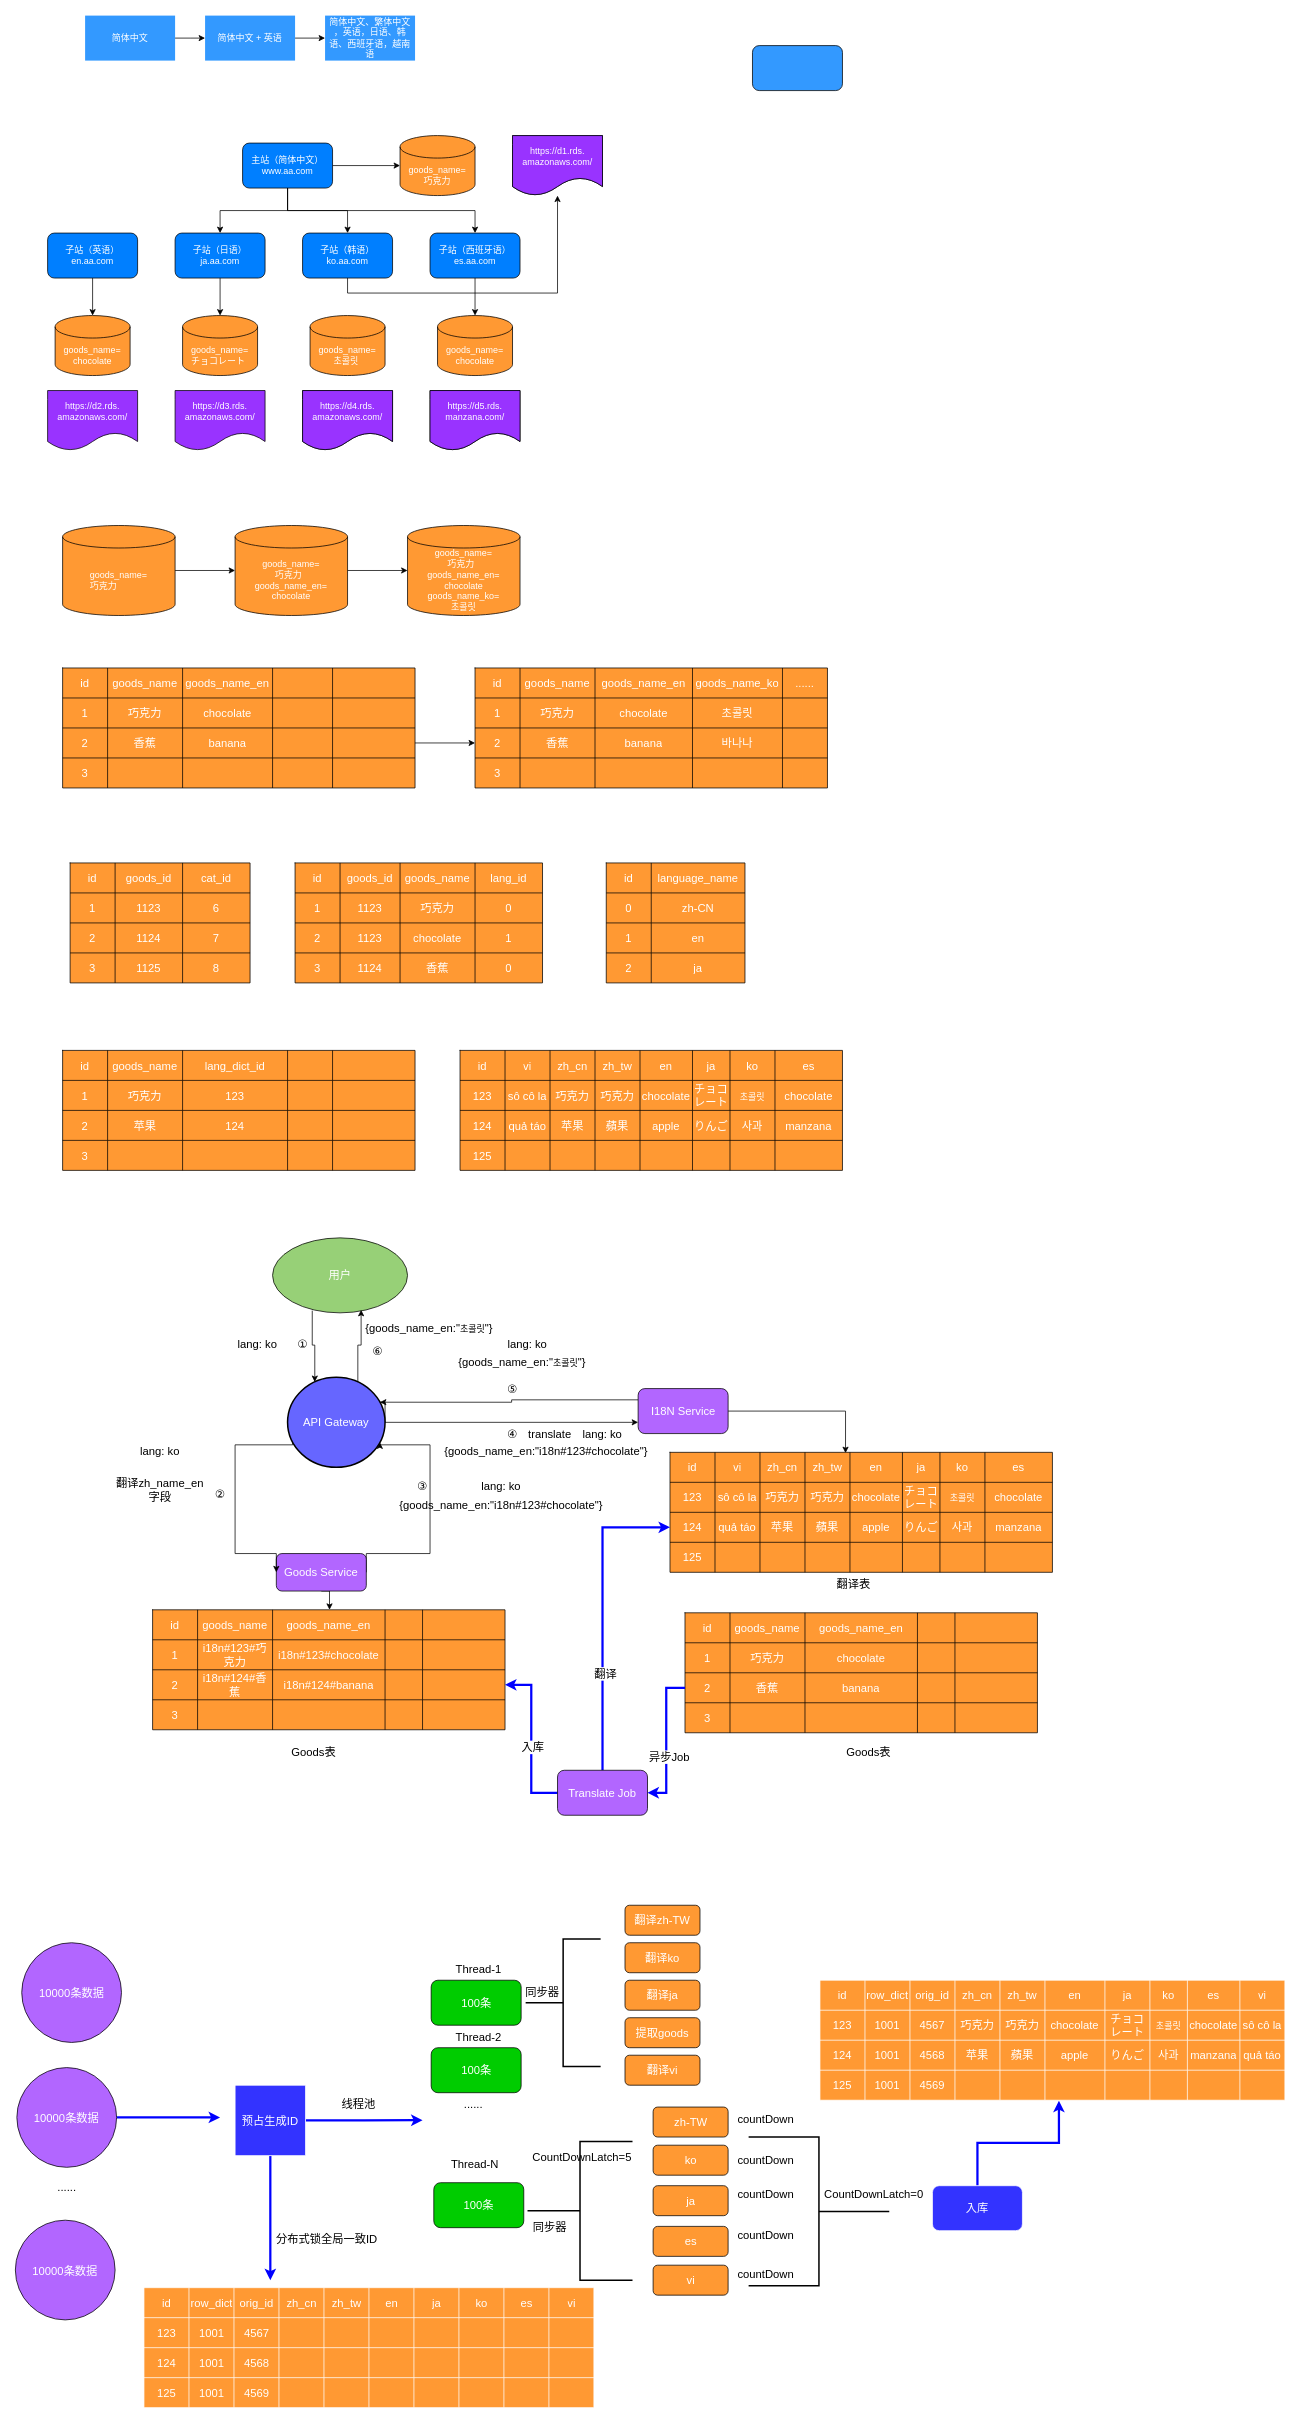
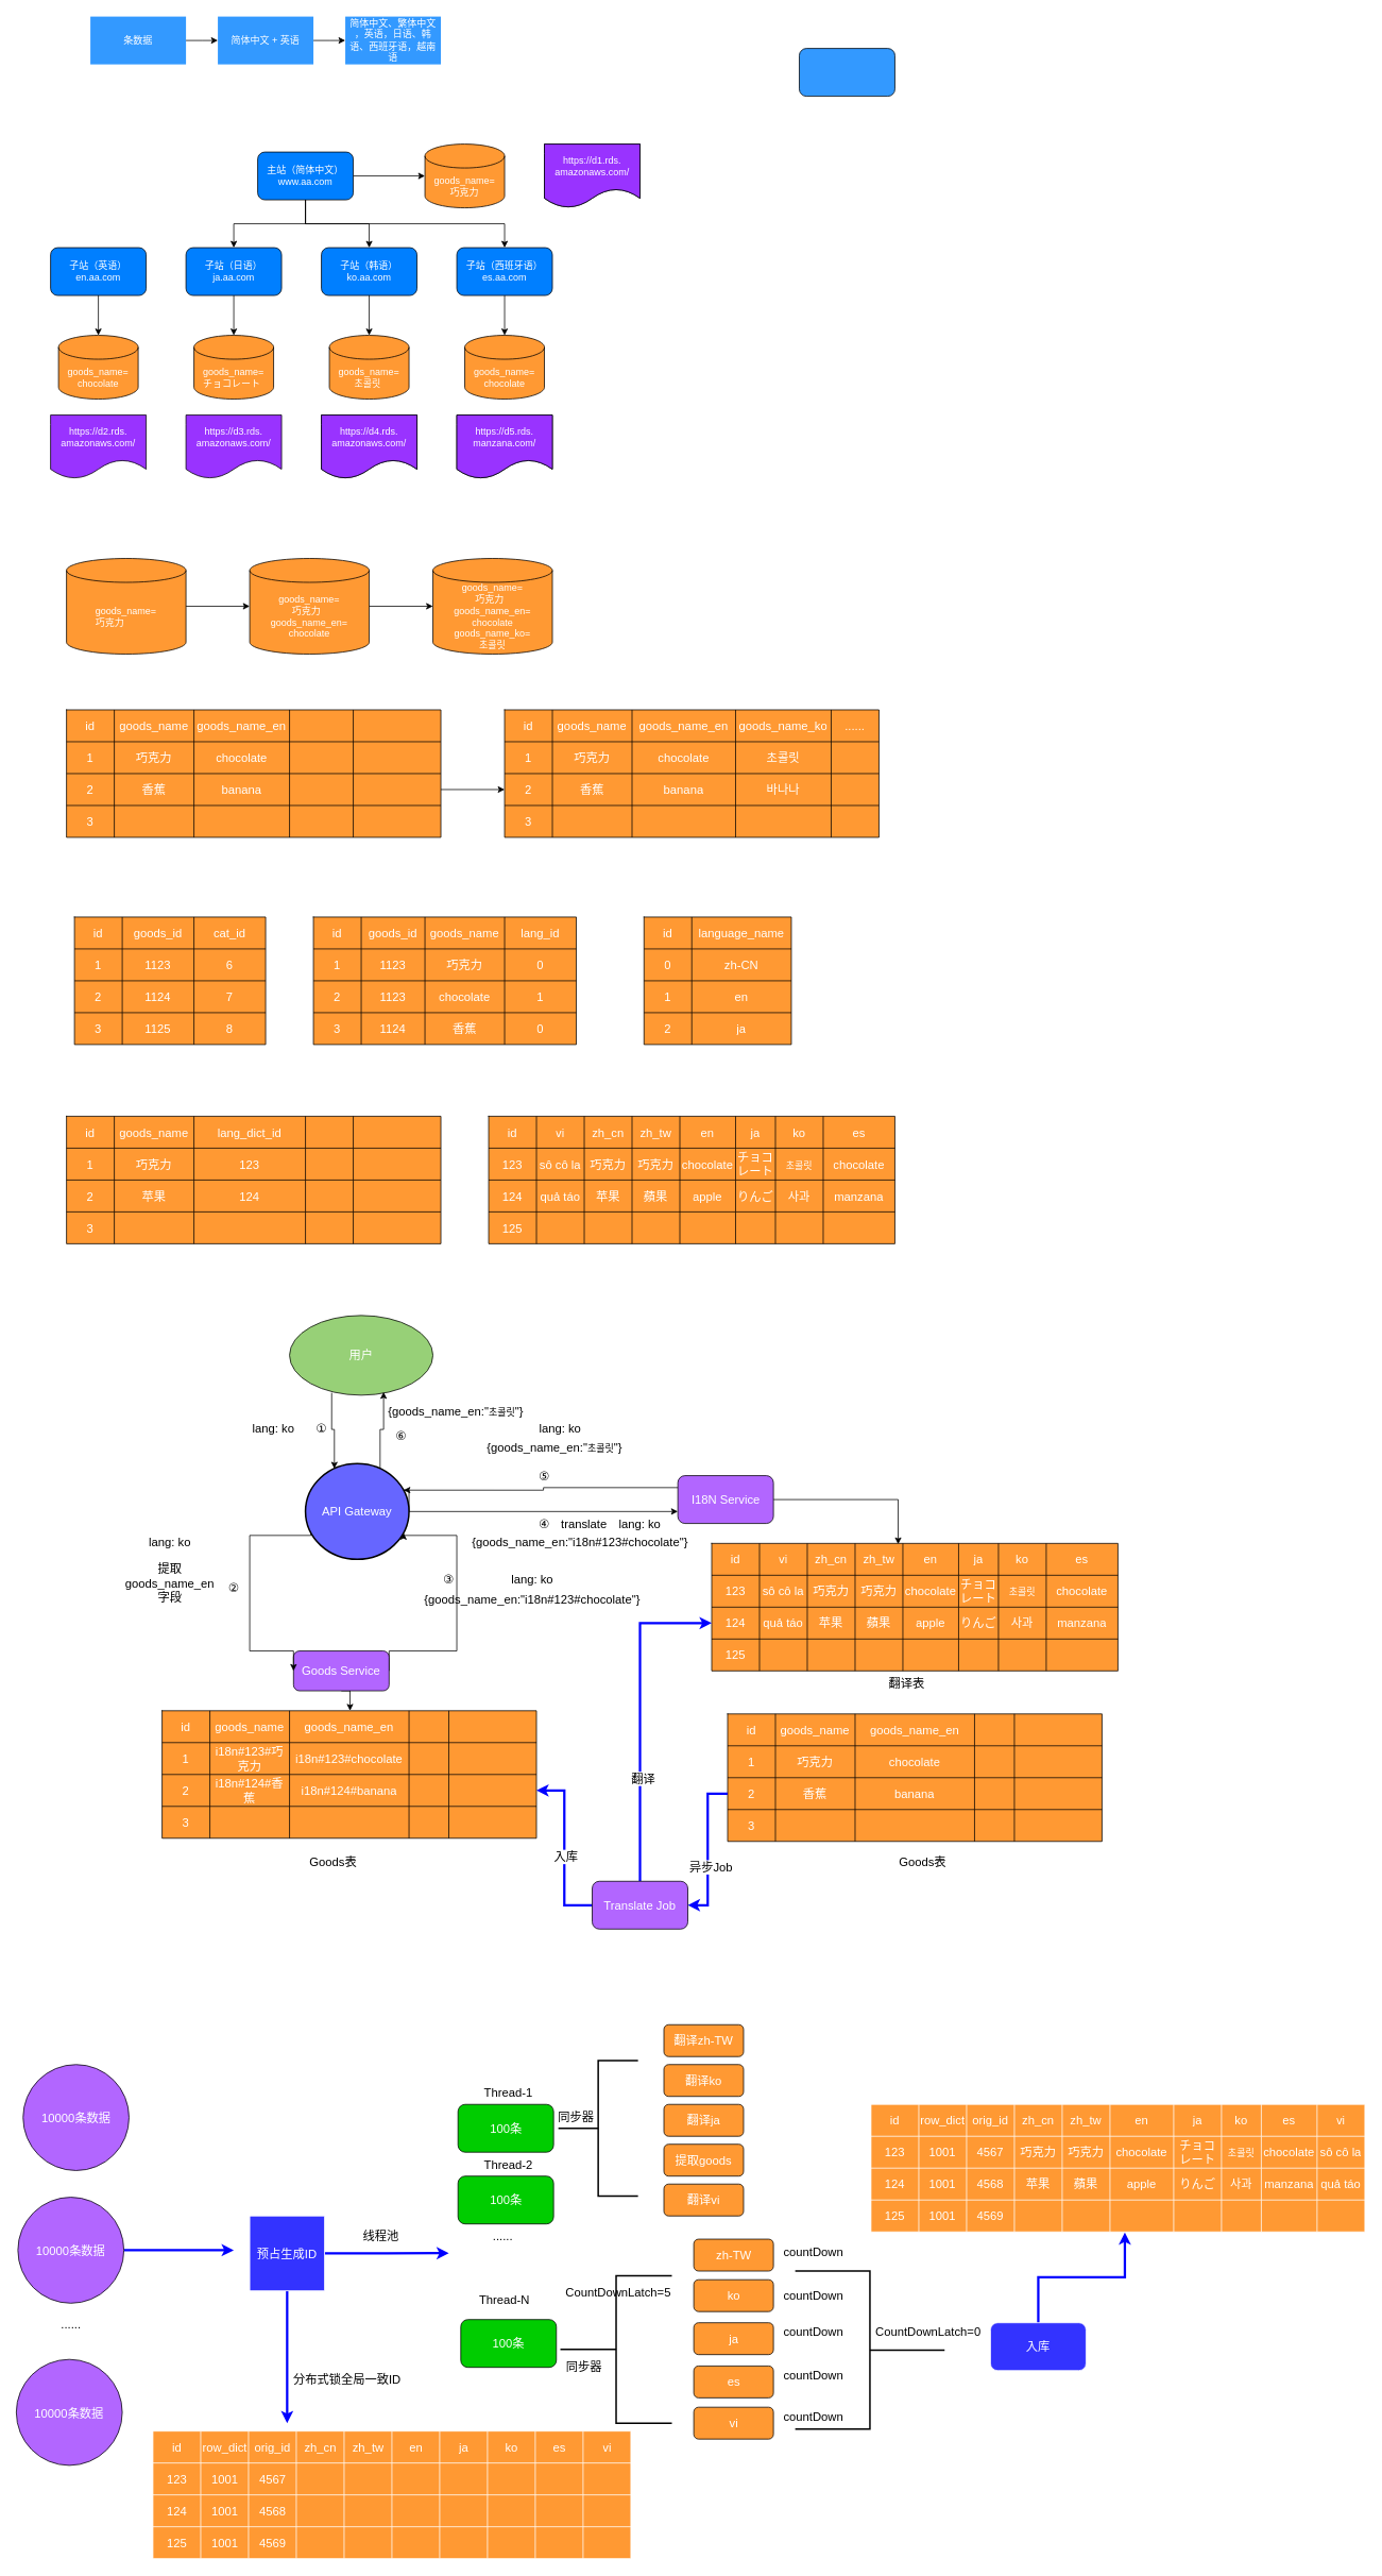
- <mxCell id="2" value="简体中文" style="rounded=0;whiteSpace=wrap;html=1;fillColor=#3399FF;fontColor=#FFFFFF;strokeColor=none;" vertex="1" parent="1"><mxGeometry x="113" y="20" width="120" height="60" as="geometry" /></mxCell>
+ <mxCell id="2" value="条数据" style="rounded=0;whiteSpace=wrap;html=1;fillColor=#3399FF;fontColor=#FFFFFF;strokeColor=none;" vertex="1" parent="1"><mxGeometry x="113" y="20" width="120" height="60" as="geometry" /></mxCell>
- <mxCell id="16" style="edgeStyle=orthogonalEdgeStyle;rounded=0;orthogonalLoop=1;jettySize=auto;html=1;exitX=0.5;exitY=1;exitDx=0;exitDy=0;fontSize=12;fontColor=#FFFFFF;" edge="1" parent="1" source="17" target="32"><mxGeometry relative="1" as="geometry" /></mxCell>
+ <mxCell id="16" style="edgeStyle=orthogonalEdgeStyle;rounded=0;orthogonalLoop=1;jettySize=auto;html=1;exitX=0.5;exitY=1;exitDx=0;exitDy=0;entryX=0.5;entryY=0;entryDx=0;entryDy=0;entryPerimeter=0;fontSize=12;fontColor=#FFFFFF;" edge="1" parent="1" source="17" target="22"><mxGeometry relative="1" as="geometry" /></mxCell>
- <mxCell id="245" value="翻译zh_name_en字段" style="text;html=1;strokeColor=none;fillColor=none;align=center;verticalAlign=middle;whiteSpace=wrap;rounded=0;fontSize=15;fontColor=#000000;" vertex="1" parent="1"><mxGeometry x="153" y="1956" width="120" height="60" as="geometry" /></mxCell>
+ <mxCell id="245" value="提取goods_name_en字段" style="text;html=1;strokeColor=none;fillColor=none;align=center;verticalAlign=middle;whiteSpace=wrap;rounded=0;fontSize=15;fontColor=#000000;" vertex="1" parent="1"><mxGeometry x="153" y="1956" width="120" height="60" as="geometry" /></mxCell>
